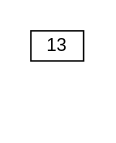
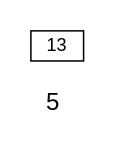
+ <mxCell id="3" value="5" style="text;html=1;strokeColor=none;fillColor=none;align=center;verticalAlign=middle;whiteSpace=wrap;rounded=0;fontSize=16;" parent="1" vertex="1"><mxGeometry x="24" y="60" width="22" height="13" as="geometry" /></mxCell>
